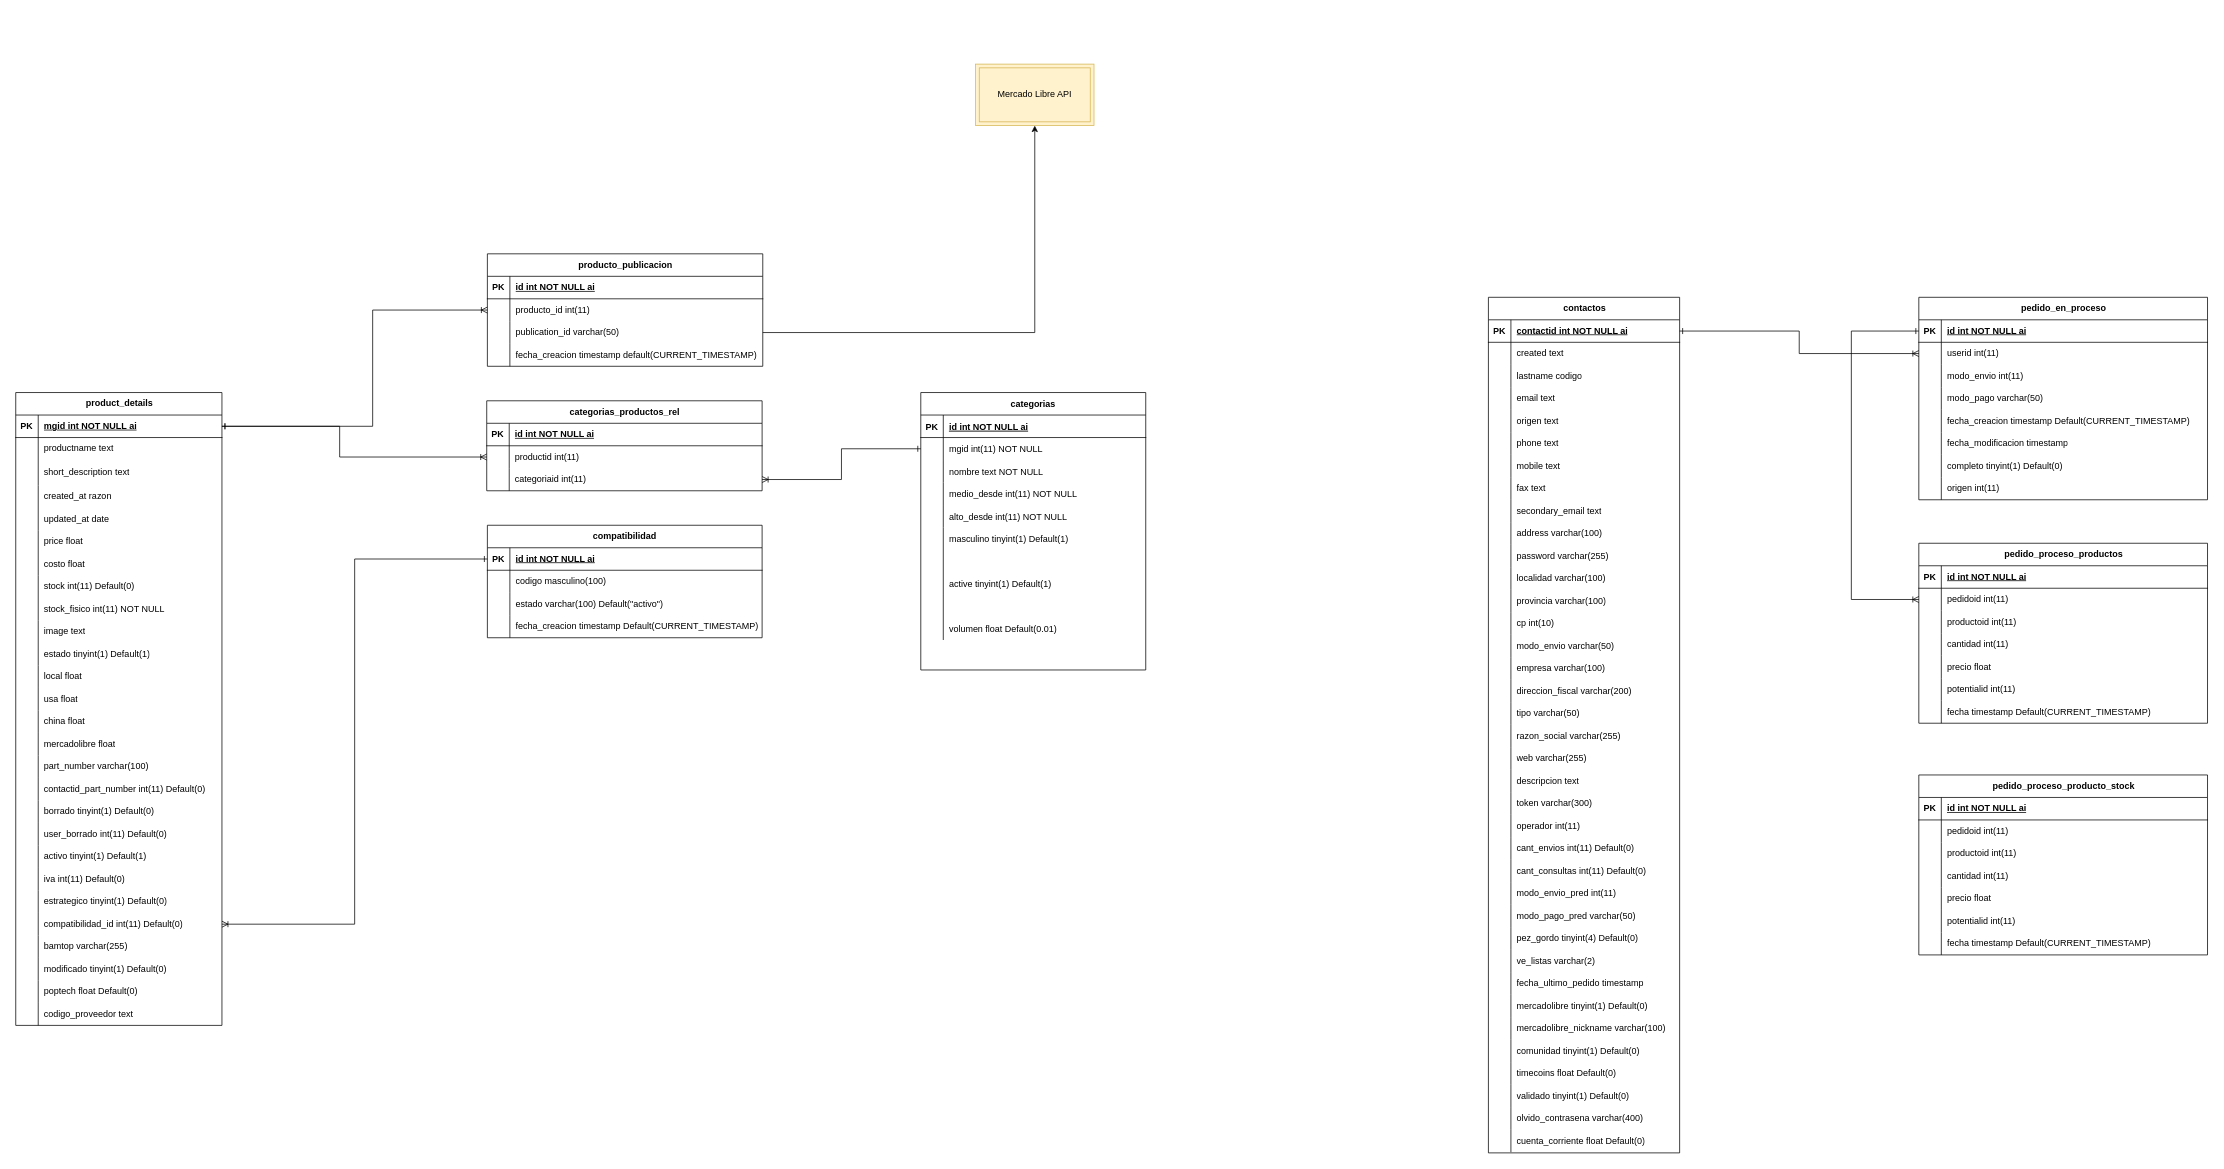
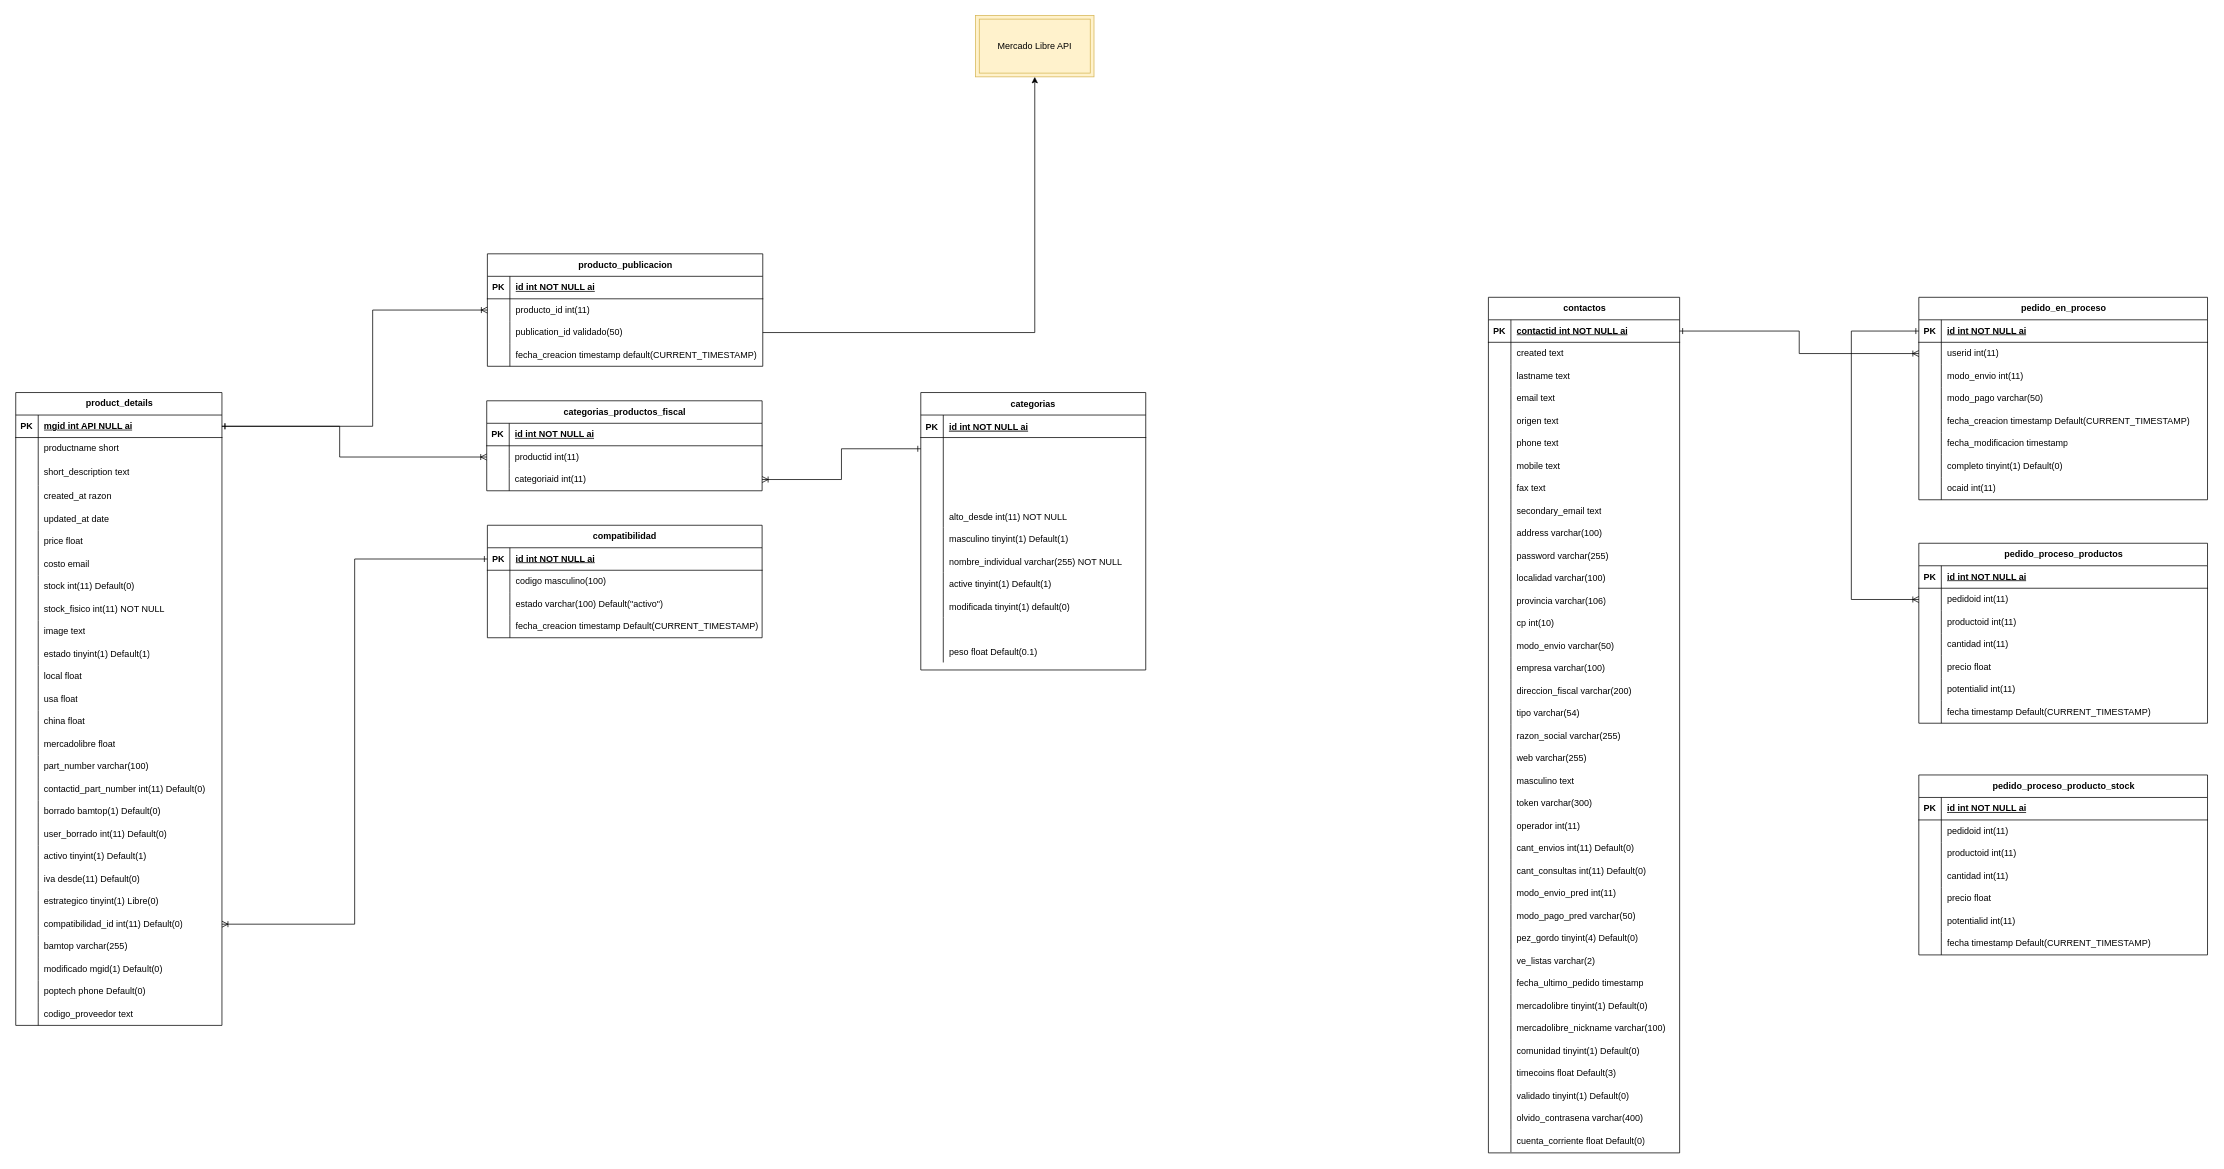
- <mxCell id="158" value="Mercado Libre API" style="shape=ext;margin=3;double=1;whiteSpace=wrap;html=1;align=center;fillColor=#fff2cc;strokeColor=#d6b656;" parent="1" vertex="1"><mxGeometry x="1300" y="85" width="158" height="82" as="geometry" /></mxCell>
+ <mxCell id="158" value="Mercado Libre API" style="shape=ext;margin=3;double=1;whiteSpace=wrap;html=1;align=center;fillColor=#fff2cc;strokeColor=#d6b656;" parent="1" vertex="1"><mxGeometry x="1300" y="20" width="158" height="82" as="geometry" /></mxCell>
- <mxCell id="141" value="publication_id varchar(50)" style="shape=partialRectangle;connectable=0;fillColor=none;top=0;left=0;bottom=0;right=0;align=left;spacingLeft=6;overflow=hidden;whiteSpace=wrap;html=1;" parent="139" vertex="1"><mxGeometry x="30" width="337.261" height="30" as="geometry"><mxRectangle width="337.261" height="30" as="alternateBounds" /></mxGeometry></mxCell>
+ <mxCell id="141" value="publication_id validado(50)" style="shape=partialRectangle;connectable=0;fillColor=none;top=0;left=0;bottom=0;right=0;align=left;spacingLeft=6;overflow=hidden;whiteSpace=wrap;html=1;" parent="139" vertex="1"><mxGeometry x="30" width="337.261" height="30" as="geometry"><mxRectangle width="337.261" height="30" as="alternateBounds" /></mxGeometry></mxCell>
- <mxCell id="169" value="lastname codigo" style="shape=partialRectangle;connectable=0;fillColor=none;top=0;left=0;bottom=0;right=0;align=left;spacingLeft=6;overflow=hidden;whiteSpace=wrap;html=1;" parent="167" vertex="1"><mxGeometry x="30" width="225" height="30" as="geometry"><mxRectangle width="225" height="30" as="alternateBounds" /></mxGeometry></mxCell>
+ <mxCell id="169" value="lastname text" style="shape=partialRectangle;connectable=0;fillColor=none;top=0;left=0;bottom=0;right=0;align=left;spacingLeft=6;overflow=hidden;whiteSpace=wrap;html=1;" parent="167" vertex="1"><mxGeometry x="30" width="225" height="30" as="geometry"><mxRectangle width="225" height="30" as="alternateBounds" /></mxGeometry></mxCell>
- <mxCell id="148" value="categorias_productos_rel" style="shape=table;startSize=30;container=1;collapsible=1;childLayout=tableLayout;fixedRows=1;rowLines=0;fontStyle=1;align=center;resizeLast=1;html=1;" parent="1" vertex="1"><mxGeometry x="648.13" y="534" width="367.261" height="120" as="geometry" /></mxCell>
+ <mxCell id="148" value="categorias_productos_fiscal" style="shape=table;startSize=30;container=1;collapsible=1;childLayout=tableLayout;fixedRows=1;rowLines=0;fontStyle=1;align=center;resizeLast=1;html=1;" parent="1" vertex="1"><mxGeometry x="648.13" y="534" width="367.261" height="120" as="geometry" /></mxCell>
- <mxCell id="39" value="mgid int NOT NULL ai" style="shape=partialRectangle;connectable=0;fillColor=none;top=0;left=0;bottom=0;right=0;align=left;spacingLeft=6;fontStyle=5;overflow=hidden;whiteSpace=wrap;html=1;" parent="37" vertex="1"><mxGeometry x="30" width="245" height="30" as="geometry"><mxRectangle width="245" height="30" as="alternateBounds" /></mxGeometry></mxCell>
+ <mxCell id="39" value="mgid int API NULL ai" style="shape=partialRectangle;connectable=0;fillColor=none;top=0;left=0;bottom=0;right=0;align=left;spacingLeft=6;fontStyle=5;overflow=hidden;whiteSpace=wrap;html=1;" parent="37" vertex="1"><mxGeometry x="30" width="245" height="30" as="geometry"><mxRectangle width="245" height="30" as="alternateBounds" /></mxGeometry></mxCell>
- <mxCell id="42" value="productname text" style="shape=partialRectangle;connectable=0;fillColor=none;top=0;left=0;bottom=0;right=0;align=left;spacingLeft=6;overflow=hidden;whiteSpace=wrap;html=1;" parent="40" vertex="1"><mxGeometry x="30" width="245" height="30" as="geometry"><mxRectangle width="245" height="30" as="alternateBounds" /></mxGeometry></mxCell>
+ <mxCell id="42" value="productname short" style="shape=partialRectangle;connectable=0;fillColor=none;top=0;left=0;bottom=0;right=0;align=left;spacingLeft=6;overflow=hidden;whiteSpace=wrap;html=1;" parent="40" vertex="1"><mxGeometry x="30" width="245" height="30" as="geometry"><mxRectangle width="245" height="30" as="alternateBounds" /></mxGeometry></mxCell>
- <mxCell id="8" value="mgid int(11) NOT NULL" style="shape=partialRectangle;overflow=hidden;connectable=0;fillColor=none;top=0;left=0;bottom=0;right=0;align=left;spacingLeft=6;" parent="6" vertex="1"><mxGeometry x="30" width="270" height="30" as="geometry"><mxRectangle width="270" height="30" as="alternateBounds" /></mxGeometry></mxCell>
- <mxCell id="11" value="nombre text NOT NULL" style="shape=partialRectangle;overflow=hidden;connectable=0;fillColor=none;top=0;left=0;bottom=0;right=0;align=left;spacingLeft=6;" parent="9" vertex="1"><mxGeometry x="30" width="270" height="30" as="geometry"><mxRectangle width="270" height="30" as="alternateBounds" /></mxGeometry></mxCell>
- <mxCell id="296" value="origen int(11)" style="shape=partialRectangle;connectable=0;fillColor=none;top=0;left=0;bottom=0;right=0;align=left;spacingLeft=6;overflow=hidden;whiteSpace=wrap;html=1;" parent="294" vertex="1"><mxGeometry x="30" width="355" height="30" as="geometry"><mxRectangle width="355" height="30" as="alternateBounds" /></mxGeometry></mxCell>
+ <mxCell id="296" value="ocaid int(11)" style="shape=partialRectangle;connectable=0;fillColor=none;top=0;left=0;bottom=0;right=0;align=left;spacingLeft=6;overflow=hidden;whiteSpace=wrap;html=1;" parent="294" vertex="1"><mxGeometry x="30" width="355" height="30" as="geometry"><mxRectangle width="355" height="30" as="alternateBounds" /></mxGeometry></mxCell>
- <mxCell id="14" value="medio_desde int(11) NOT NULL" style="shape=partialRectangle;overflow=hidden;connectable=0;fillColor=none;top=0;left=0;bottom=0;right=0;align=left;spacingLeft=6;" parent="12" vertex="1"><mxGeometry x="30" width="270" height="30" as="geometry"><mxRectangle width="270" height="30" as="alternateBounds" /></mxGeometry></mxCell>
+ <mxCell id="23" value="nombre_individual varchar(255) NOT NULL" style="shape=partialRectangle;overflow=hidden;connectable=0;fillColor=none;top=0;left=0;bottom=0;right=0;align=left;spacingLeft=6;" parent="21" vertex="1"><mxGeometry x="30" width="270" height="30" as="geometry"><mxRectangle width="270" height="30" as="alternateBounds" /></mxGeometry></mxCell>
- <mxCell id="57" value="costo float" style="shape=partialRectangle;connectable=0;fillColor=none;top=0;left=0;bottom=0;right=0;align=left;spacingLeft=6;overflow=hidden;whiteSpace=wrap;html=1;" parent="55" vertex="1"><mxGeometry x="30" width="245" height="30" as="geometry"><mxRectangle width="245" height="30" as="alternateBounds" /></mxGeometry></mxCell>
+ <mxCell id="57" value="costo email" style="shape=partialRectangle;connectable=0;fillColor=none;top=0;left=0;bottom=0;right=0;align=left;spacingLeft=6;overflow=hidden;whiteSpace=wrap;html=1;" parent="55" vertex="1"><mxGeometry x="30" width="245" height="30" as="geometry"><mxRectangle width="245" height="30" as="alternateBounds" /></mxGeometry></mxCell>
- <mxCell id="199" value="provincia varchar(100)" style="shape=partialRectangle;connectable=0;fillColor=none;top=0;left=0;bottom=0;right=0;align=left;spacingLeft=6;overflow=hidden;whiteSpace=wrap;html=1;" parent="197" vertex="1"><mxGeometry x="30" width="225" height="30" as="geometry"><mxRectangle width="225" height="30" as="alternateBounds" /></mxGeometry></mxCell>
+ <mxCell id="199" value="provincia varchar(106)" style="shape=partialRectangle;connectable=0;fillColor=none;top=0;left=0;bottom=0;right=0;align=left;spacingLeft=6;overflow=hidden;whiteSpace=wrap;html=1;" parent="197" vertex="1"><mxGeometry x="30" width="225" height="30" as="geometry"><mxRectangle width="225" height="30" as="alternateBounds" /></mxGeometry></mxCell>
+ <mxCell id="29" value="modificada tinyint(1) default(0)" style="shape=partialRectangle;overflow=hidden;connectable=0;fillColor=none;top=0;left=0;bottom=0;right=0;align=left;spacingLeft=6;" parent="27" vertex="1"><mxGeometry x="30" width="270" height="30" as="geometry"><mxRectangle width="270" height="30" as="alternateBounds" /></mxGeometry></mxCell>
- <mxCell id="32" value="volumen float Default(0.01)" style="shape=partialRectangle;overflow=hidden;connectable=0;fillColor=none;top=0;left=0;bottom=0;right=0;align=left;spacingLeft=6;" parent="30" vertex="1"><mxGeometry x="30" width="270" height="30" as="geometry"><mxRectangle width="270" height="30" as="alternateBounds" /></mxGeometry></mxCell>
+ <mxCell id="35" value="peso float Default(0.1)" style="shape=partialRectangle;overflow=hidden;connectable=0;fillColor=none;top=0;left=0;bottom=0;right=0;align=left;spacingLeft=6;" parent="33" vertex="1"><mxGeometry x="30" width="270" height="30" as="geometry"><mxRectangle width="270" height="30" as="alternateBounds" /></mxGeometry></mxCell>
- <mxCell id="214" value="tipo varchar(50)" style="shape=partialRectangle;connectable=0;fillColor=none;top=0;left=0;bottom=0;right=0;align=left;spacingLeft=6;overflow=hidden;whiteSpace=wrap;html=1;" parent="212" vertex="1"><mxGeometry x="30" width="225" height="30" as="geometry"><mxRectangle width="225" height="30" as="alternateBounds" /></mxGeometry></mxCell>
+ <mxCell id="214" value="tipo varchar(54)" style="shape=partialRectangle;connectable=0;fillColor=none;top=0;left=0;bottom=0;right=0;align=left;spacingLeft=6;overflow=hidden;whiteSpace=wrap;html=1;" parent="212" vertex="1"><mxGeometry x="30" width="225" height="30" as="geometry"><mxRectangle width="225" height="30" as="alternateBounds" /></mxGeometry></mxCell>
- <mxCell id="223" value="descripcion text" style="shape=partialRectangle;connectable=0;fillColor=none;top=0;left=0;bottom=0;right=0;align=left;spacingLeft=6;overflow=hidden;whiteSpace=wrap;html=1;" parent="221" vertex="1"><mxGeometry x="30" width="225" height="30" as="geometry"><mxRectangle width="225" height="30" as="alternateBounds" /></mxGeometry></mxCell>
+ <mxCell id="223" value="masculino text" style="shape=partialRectangle;connectable=0;fillColor=none;top=0;left=0;bottom=0;right=0;align=left;spacingLeft=6;overflow=hidden;whiteSpace=wrap;html=1;" parent="221" vertex="1"><mxGeometry x="30" width="225" height="30" as="geometry"><mxRectangle width="225" height="30" as="alternateBounds" /></mxGeometry></mxCell>
- <mxCell id="90" value="borrado tinyint(1) Default(0)" style="shape=partialRectangle;connectable=0;fillColor=none;top=0;left=0;bottom=0;right=0;align=left;spacingLeft=6;overflow=hidden;whiteSpace=wrap;html=1;" parent="88" vertex="1"><mxGeometry x="30" width="245" height="30" as="geometry"><mxRectangle width="245" height="30" as="alternateBounds" /></mxGeometry></mxCell>
+ <mxCell id="90" value="borrado bamtop(1) Default(0)" style="shape=partialRectangle;connectable=0;fillColor=none;top=0;left=0;bottom=0;right=0;align=left;spacingLeft=6;overflow=hidden;whiteSpace=wrap;html=1;" parent="88" vertex="1"><mxGeometry x="30" width="245" height="30" as="geometry"><mxRectangle width="245" height="30" as="alternateBounds" /></mxGeometry></mxCell>
- <mxCell id="99" value="iva int(11) Default(0)" style="shape=partialRectangle;connectable=0;fillColor=none;top=0;left=0;bottom=0;right=0;align=left;spacingLeft=6;overflow=hidden;whiteSpace=wrap;html=1;" parent="97" vertex="1"><mxGeometry x="30" width="245" height="30" as="geometry"><mxRectangle width="245" height="30" as="alternateBounds" /></mxGeometry></mxCell>
+ <mxCell id="99" value="iva desde(11) Default(0)" style="shape=partialRectangle;connectable=0;fillColor=none;top=0;left=0;bottom=0;right=0;align=left;spacingLeft=6;overflow=hidden;whiteSpace=wrap;html=1;" parent="97" vertex="1"><mxGeometry x="30" width="245" height="30" as="geometry"><mxRectangle width="245" height="30" as="alternateBounds" /></mxGeometry></mxCell>
- <mxCell id="102" value="estrategico tinyint(1) Default(0)" style="shape=partialRectangle;connectable=0;fillColor=none;top=0;left=0;bottom=0;right=0;align=left;spacingLeft=6;overflow=hidden;whiteSpace=wrap;html=1;" parent="100" vertex="1"><mxGeometry x="30" width="245" height="30" as="geometry"><mxRectangle width="245" height="30" as="alternateBounds" /></mxGeometry></mxCell>
+ <mxCell id="102" value="estrategico tinyint(1) Libre(0)" style="shape=partialRectangle;connectable=0;fillColor=none;top=0;left=0;bottom=0;right=0;align=left;spacingLeft=6;overflow=hidden;whiteSpace=wrap;html=1;" parent="100" vertex="1"><mxGeometry x="30" width="245" height="30" as="geometry"><mxRectangle width="245" height="30" as="alternateBounds" /></mxGeometry></mxCell>
- <mxCell id="111" value="modificado tinyint(1) Default(0)" style="shape=partialRectangle;connectable=0;fillColor=none;top=0;left=0;bottom=0;right=0;align=left;spacingLeft=6;overflow=hidden;whiteSpace=wrap;html=1;" parent="109" vertex="1"><mxGeometry x="30" width="245" height="30" as="geometry"><mxRectangle width="245" height="30" as="alternateBounds" /></mxGeometry></mxCell>
+ <mxCell id="111" value="modificado mgid(1) Default(0)" style="shape=partialRectangle;connectable=0;fillColor=none;top=0;left=0;bottom=0;right=0;align=left;spacingLeft=6;overflow=hidden;whiteSpace=wrap;html=1;" parent="109" vertex="1"><mxGeometry x="30" width="245" height="30" as="geometry"><mxRectangle width="245" height="30" as="alternateBounds" /></mxGeometry></mxCell>
- <mxCell id="114" value="poptech float Default(0)" style="shape=partialRectangle;connectable=0;fillColor=none;top=0;left=0;bottom=0;right=0;align=left;spacingLeft=6;overflow=hidden;whiteSpace=wrap;html=1;" parent="112" vertex="1"><mxGeometry x="30" width="245" height="30" as="geometry"><mxRectangle width="245" height="30" as="alternateBounds" /></mxGeometry></mxCell>
+ <mxCell id="114" value="poptech phone Default(0)" style="shape=partialRectangle;connectable=0;fillColor=none;top=0;left=0;bottom=0;right=0;align=left;spacingLeft=6;overflow=hidden;whiteSpace=wrap;html=1;" parent="112" vertex="1"><mxGeometry x="30" width="245" height="30" as="geometry"><mxRectangle width="245" height="30" as="alternateBounds" /></mxGeometry></mxCell>
- <mxCell id="262" value="timecoins float Default(0)" style="shape=partialRectangle;connectable=0;fillColor=none;top=0;left=0;bottom=0;right=0;align=left;spacingLeft=6;overflow=hidden;whiteSpace=wrap;html=1;" parent="260" vertex="1"><mxGeometry x="30" width="225" height="30" as="geometry"><mxRectangle width="225" height="30" as="alternateBounds" /></mxGeometry></mxCell>
+ <mxCell id="262" value="timecoins float Default(3)" style="shape=partialRectangle;connectable=0;fillColor=none;top=0;left=0;bottom=0;right=0;align=left;spacingLeft=6;overflow=hidden;whiteSpace=wrap;html=1;" parent="260" vertex="1"><mxGeometry x="30" width="225" height="30" as="geometry"><mxRectangle width="225" height="30" as="alternateBounds" /></mxGeometry></mxCell>
